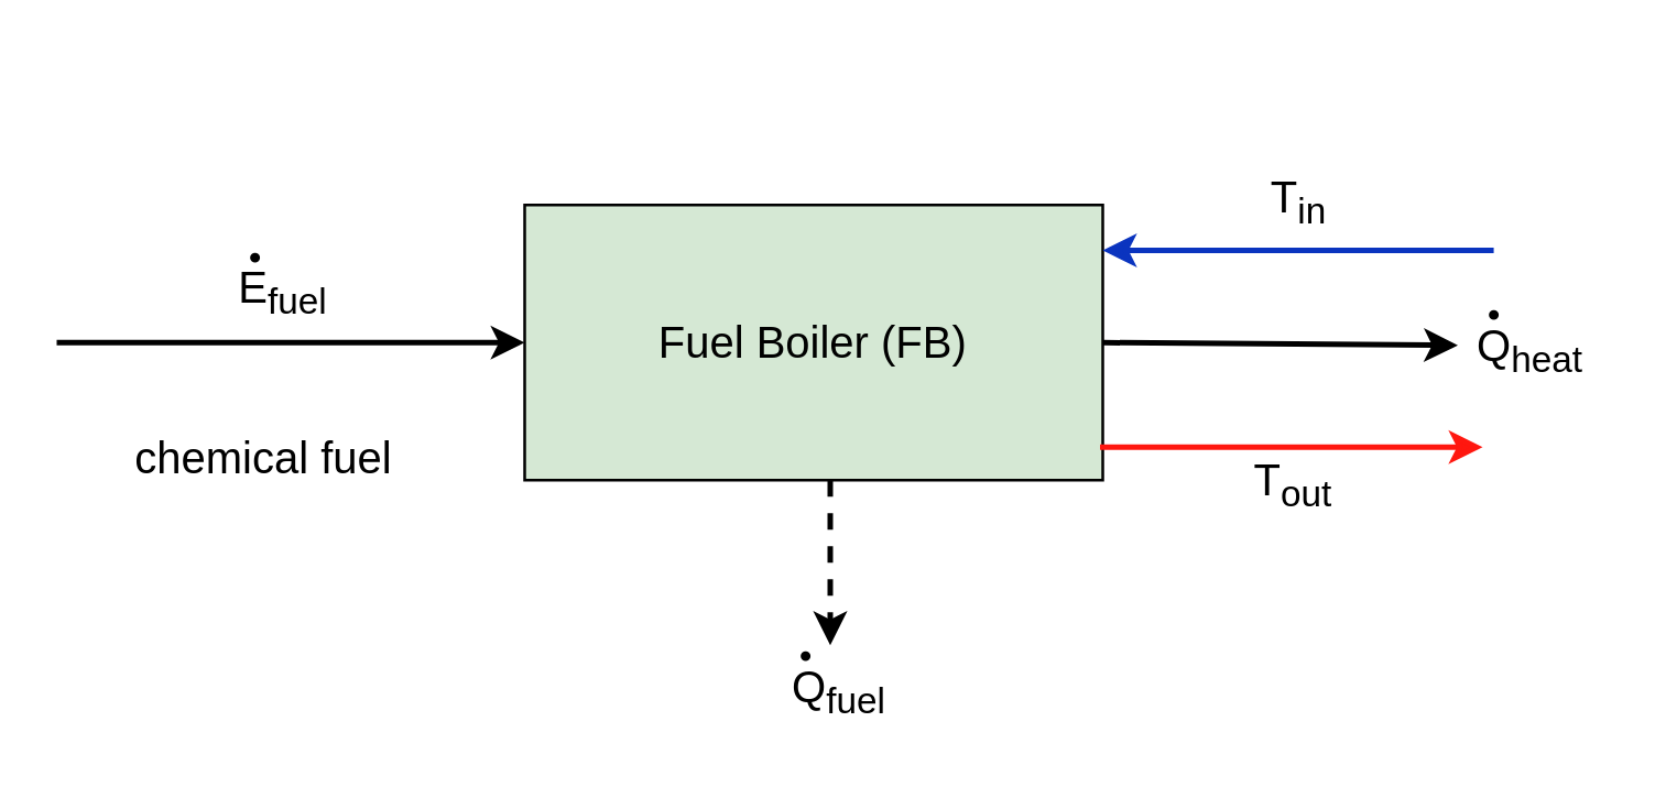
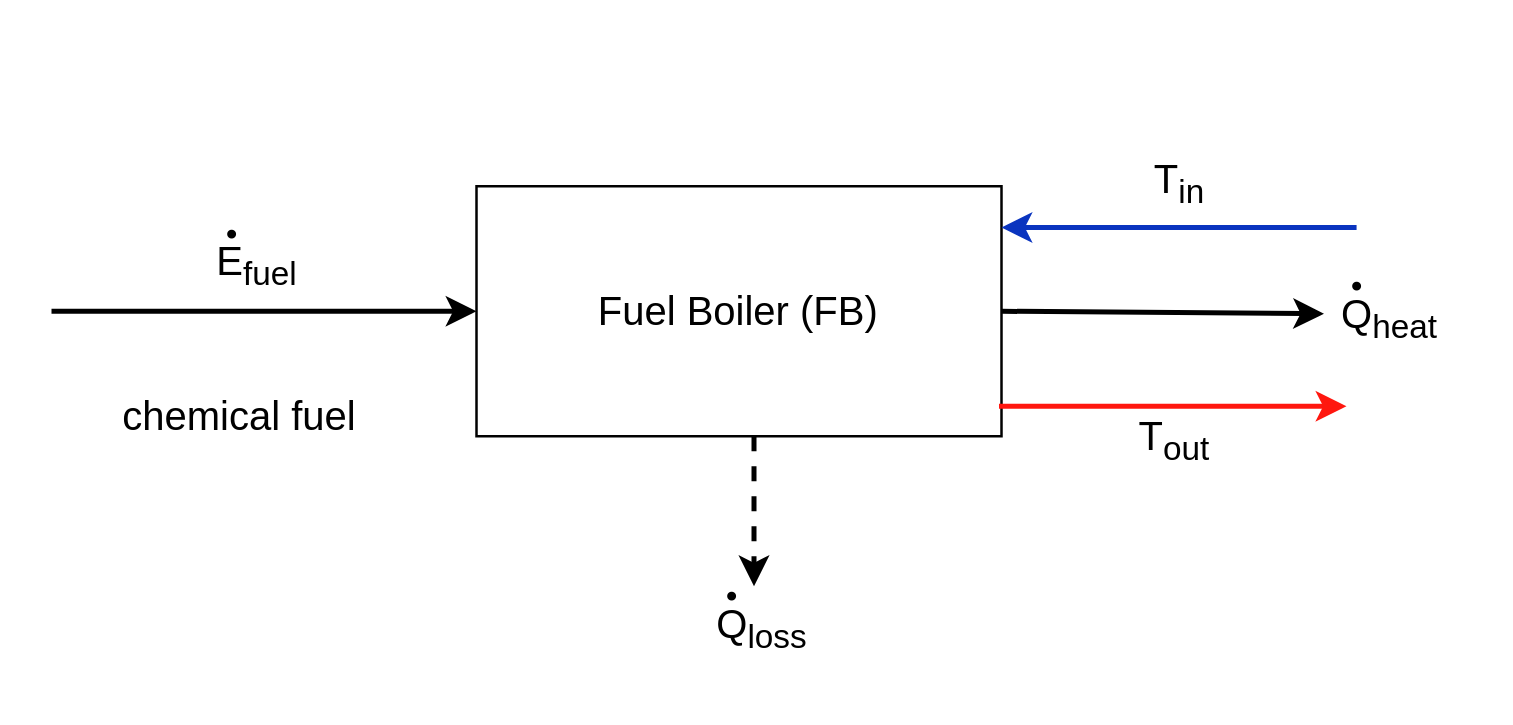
- <mxCell id="9" value="&lt;font style=&quot;font-size: 16px;&quot;&gt;Fuel Boiler (FB)&lt;/font&gt;" style="rounded=0;whiteSpace=wrap;html=1;fillColor=#d5e8d4;" parent="1" vertex="1"><mxGeometry x="190" y="74" width="210" height="100" as="geometry" /></mxCell>
+ <mxCell id="9" value="&lt;font style=&quot;font-size: 16px;&quot;&gt;Fuel Boiler (FB)&lt;/font&gt;" style="rounded=0;whiteSpace=wrap;html=1;" parent="1" vertex="1"><mxGeometry x="190" y="74" width="210" height="100" as="geometry" /></mxCell>
- <mxCell id="7" value="Q&lt;sub&gt;fuel&lt;/sub&gt;" style="text;html=1;align=center;verticalAlign=middle;resizable=0;points=[];autosize=1;strokeColor=none;fillColor=none;fontSize=16;" parent="1" vertex="1"><mxGeometry x="277" y="233" width="54" height="35" as="geometry" /></mxCell>
+ <mxCell id="7" value="Q&lt;sub&gt;loss&lt;/sub&gt;" style="text;html=1;align=center;verticalAlign=middle;resizable=0;points=[];autosize=1;strokeColor=none;fillColor=none;fontSize=16;" parent="1" vertex="1"><mxGeometry x="277" y="233" width="54" height="35" as="geometry" /></mxCell>
